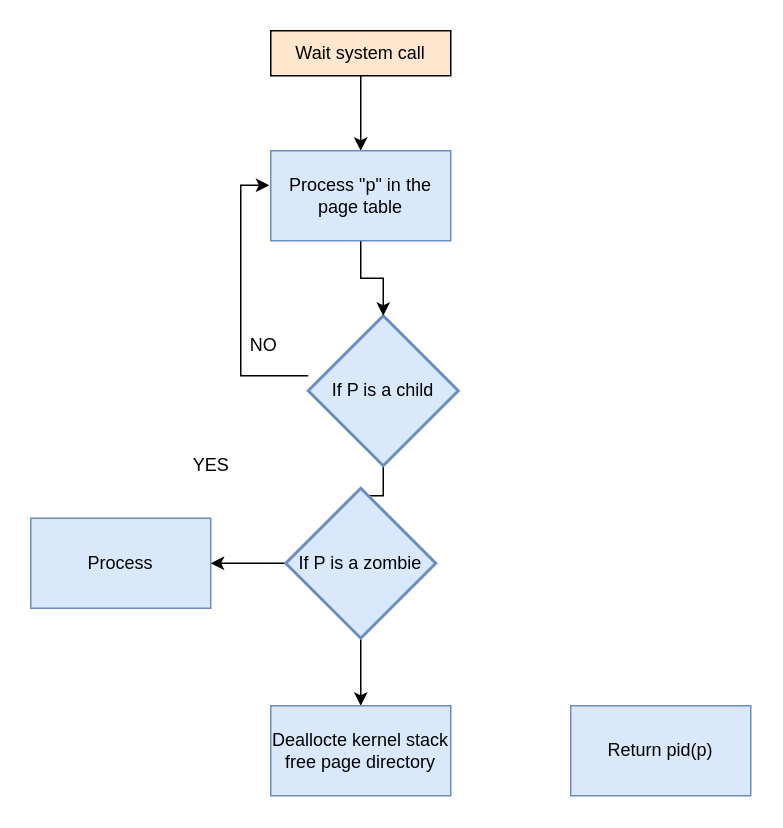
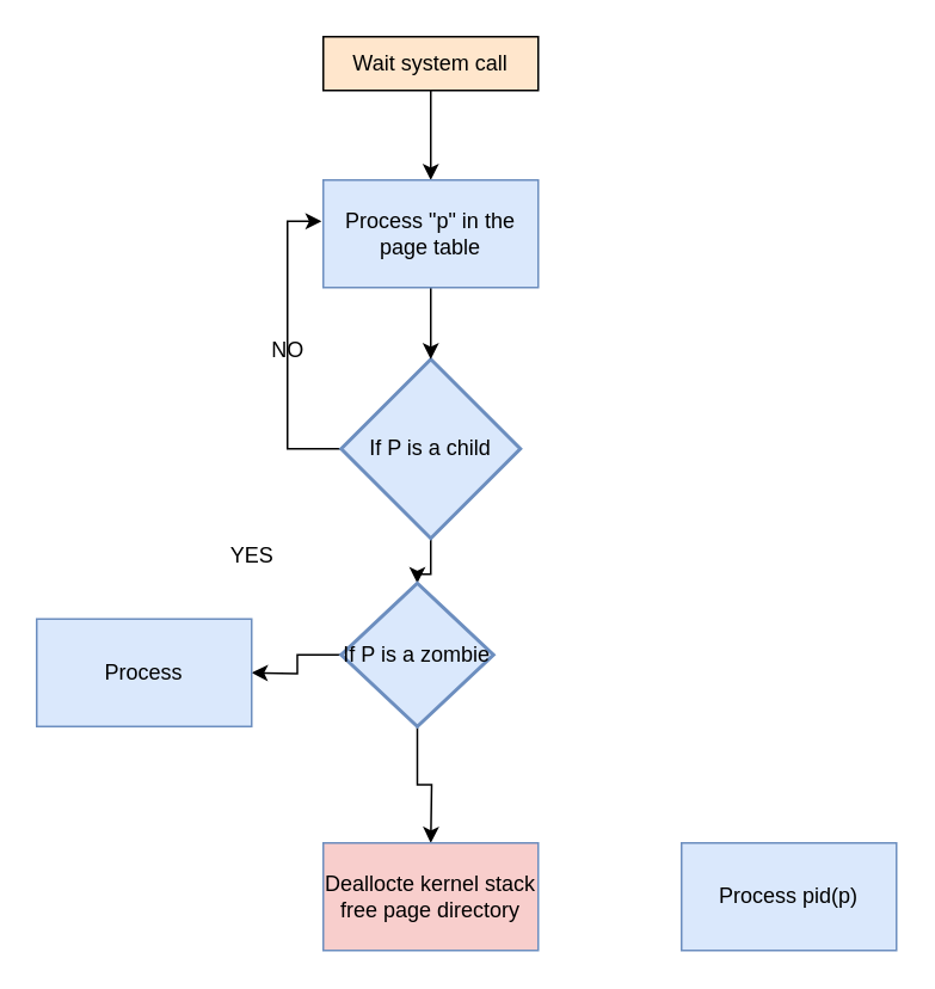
- <mxCell id="12" value="NO" style="text;html=1;align=center;verticalAlign=middle;resizable=0;points=[];autosize=1;" vertex="1" parent="1"><mxGeometry x="160" y="220" width="30" height="20" as="geometry" /></mxCell>
+ <mxCell id="12" value="NO" style="text;html=1;align=center;verticalAlign=middle;resizable=0;points=[];autosize=1;" vertex="1" parent="1"><mxGeometry x="145" y="185" width="30" height="20" as="geometry" /></mxCell>
- <mxCell id="6" value="If P is a child" style="strokeWidth=2;html=1;shape=mxgraph.flowchart.decision;whiteSpace=wrap;fillColor=#dae8fc;strokeColor=#6c8ebf;" vertex="1" parent="1"><mxGeometry x="205" y="210" width="100" height="100" as="geometry" /></mxCell>
+ <mxCell id="6" value="If P is a child" style="strokeWidth=2;html=1;shape=mxgraph.flowchart.decision;whiteSpace=wrap;fillColor=#dae8fc;strokeColor=#6c8ebf;" vertex="1" parent="1"><mxGeometry x="190" y="200" width="100" height="100" as="geometry" /></mxCell>
- <mxCell id="9" value="If P is a zombie" style="strokeWidth=2;html=1;shape=mxgraph.flowchart.decision;whiteSpace=wrap;fillColor=#dae8fc;strokeColor=#6c8ebf;" vertex="1" parent="1"><mxGeometry x="190" y="325" width="100" height="100" as="geometry" /></mxCell>
+ <mxCell id="9" value="If P is a zombie" style="strokeWidth=2;html=1;shape=mxgraph.flowchart.decision;whiteSpace=wrap;fillColor=#dae8fc;strokeColor=#6c8ebf;" vertex="1" parent="1"><mxGeometry x="190" y="325" width="85" height="80" as="geometry" /></mxCell>
- <mxCell id="15" value="Deallocte kernel stack free page directory" style="rounded=0;whiteSpace=wrap;html=1;fillColor=#dae8fc;strokeColor=#6c8ebf;" vertex="1" parent="1"><mxGeometry x="180" y="470" width="120" height="60" as="geometry" /></mxCell>
+ <mxCell id="15" value="Deallocte kernel stack free page directory" style="rounded=0;whiteSpace=wrap;html=1;fillColor=#f8cecc;strokeColor=#6c8ebf;" vertex="1" parent="1"><mxGeometry x="180" y="470" width="120" height="60" as="geometry" /></mxCell>
- <mxCell id="16" value="Return pid(p)" style="rounded=0;whiteSpace=wrap;html=1;fillColor=#dae8fc;strokeColor=#6c8ebf;" vertex="1" parent="1"><mxGeometry x="380" y="470" width="120" height="60" as="geometry" /></mxCell>
+ <mxCell id="16" value="Process pid(p)" style="rounded=0;whiteSpace=wrap;html=1;fillColor=#dae8fc;strokeColor=#6c8ebf;" vertex="1" parent="1"><mxGeometry x="380" y="470" width="120" height="60" as="geometry" /></mxCell>
